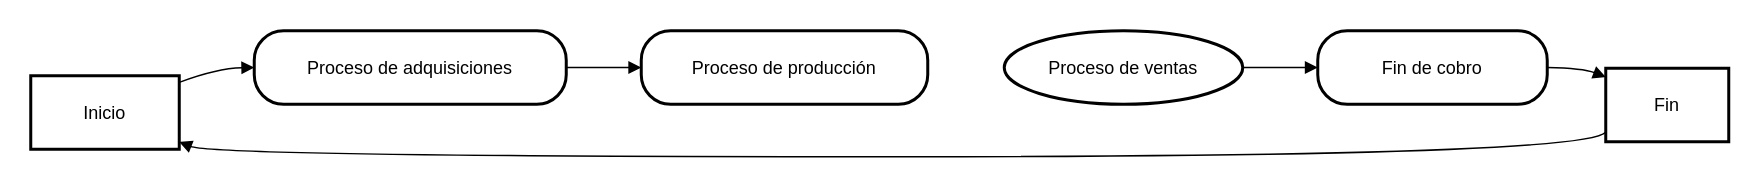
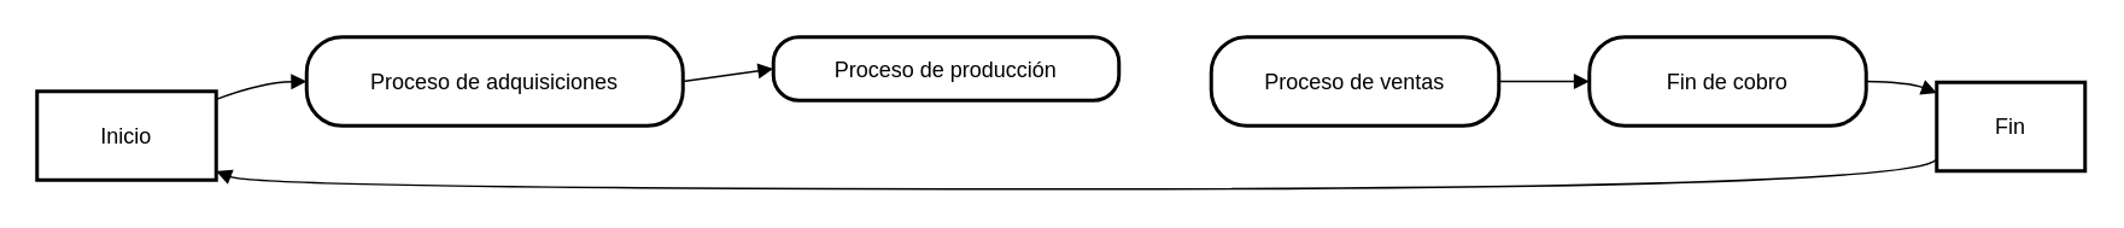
- <mxCell id="4" value="Proceso de producción" style="rounded=1;arcSize=40;strokeWidth=2" parent="1" vertex="1"><mxGeometry x="427" y="20" width="191" height="49" as="geometry" /></mxCell>
+ <mxCell id="4" value="Proceso de producción" style="rounded=1;arcSize=40;strokeWidth=2" parent="1" vertex="1"><mxGeometry x="427" y="20" width="191" height="35" as="geometry" /></mxCell>
- <mxCell id="5" value="Proceso de ventas" style="ellipse;arcSize=40;strokeWidth=2;" parent="1" vertex="1"><mxGeometry x="669" y="20" width="159" height="49" as="geometry" /></mxCell>
+ <mxCell id="5" value="Proceso de ventas" style="rounded=1;arcSize=40;strokeWidth=2" parent="1" vertex="1"><mxGeometry x="669" y="20" width="159" height="49" as="geometry" /></mxCell>
